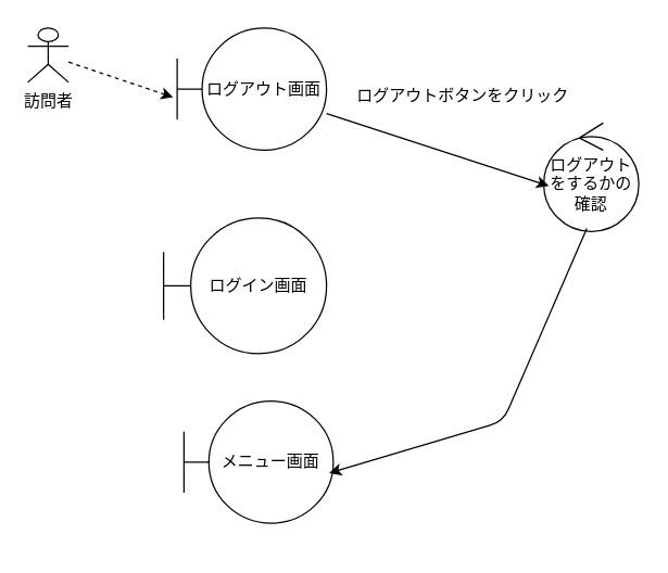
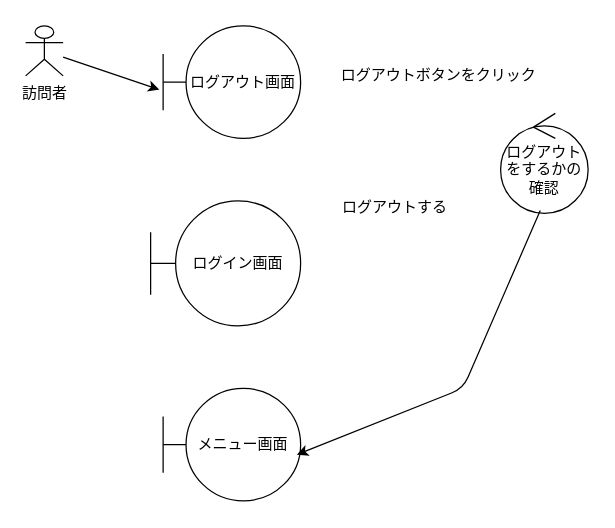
- <mxCell id="11" value="" style="edgeStyle=none;orthogonalLoop=1;jettySize=auto;html=1;entryX=-0.027;entryY=0.567;entryDx=0;entryDy=0;entryPerimeter=0;dashed=1;" parent="1" source="2" target="5" edge="1"><mxGeometry width="100" relative="1" as="geometry"><mxPoint x="0" y="160" as="sourcePoint" /><mxPoint x="100" y="160" as="targetPoint" /><Array as="points" /></mxGeometry></mxCell>
+ <mxCell id="11" value="" style="edgeStyle=none;orthogonalLoop=1;jettySize=auto;html=1;entryX=-0.027;entryY=0.567;entryDx=0;entryDy=0;entryPerimeter=0;" parent="1" source="2" target="5" edge="1"><mxGeometry width="100" relative="1" as="geometry"><mxPoint x="0" y="160" as="sourcePoint" /><mxPoint x="100" y="160" as="targetPoint" /><Array as="points" /></mxGeometry></mxCell>
- <mxCell id="6" value="ログアウトボタンをクリック" style="text;html=1;align=center;verticalAlign=middle;resizable=0;points=[];autosize=1;strokeColor=none;fillColor=none;" parent="1" vertex="1"><mxGeometry x="250" y="55" width="180" height="30" as="geometry" /></mxCell>
+ <mxCell id="6" value="ログアウトボタンをクリック" style="text;html=1;align=center;verticalAlign=middle;resizable=0;points=[];autosize=1;strokeColor=none;fillColor=none;" parent="1" vertex="1"><mxGeometry x="260" y="45" width="180" height="30" as="geometry" /></mxCell>
- <mxCell id="7" value="" style="edgeStyle=none;orthogonalLoop=1;jettySize=auto;html=1;entryX=0.053;entryY=0.579;entryDx=0;entryDy=0;entryPerimeter=0;" parent="1" source="5" target="3" edge="1"><mxGeometry width="100" relative="1" as="geometry"><mxPoint x="250" y="64.5" as="sourcePoint" /><mxPoint x="350" y="64.5" as="targetPoint" /><Array as="points" /></mxGeometry></mxCell>
+ <mxCell id="9" value="ログアウトする" style="text;html=1;align=center;verticalAlign=middle;resizable=0;points=[];autosize=1;strokeColor=none;fillColor=none;" parent="1" vertex="1"><mxGeometry x="260" y="150" width="110" height="30" as="geometry" /></mxCell>
- <mxCell id="8" value="メニュー画面" style="shape=umlBoundary;whiteSpace=wrap;html=1;" parent="1" vertex="1"><mxGeometry x="135" y="295" width="110" height="90" as="geometry" /></mxCell>
+ <mxCell id="8" value="メニュー画面" style="shape=umlBoundary;whiteSpace=wrap;html=1;" parent="1" vertex="1"><mxGeometry x="130" y="310" width="110" height="90" as="geometry" /></mxCell>
